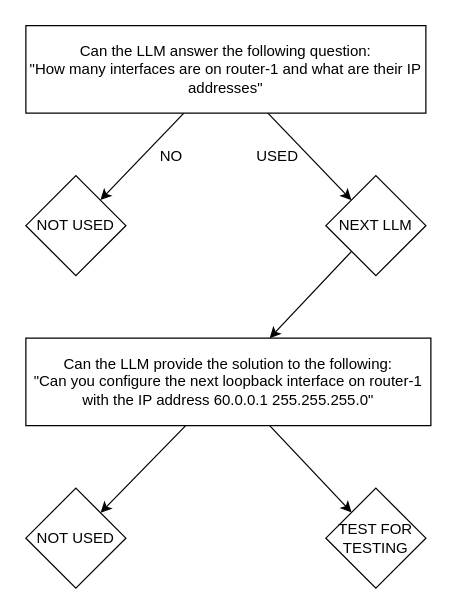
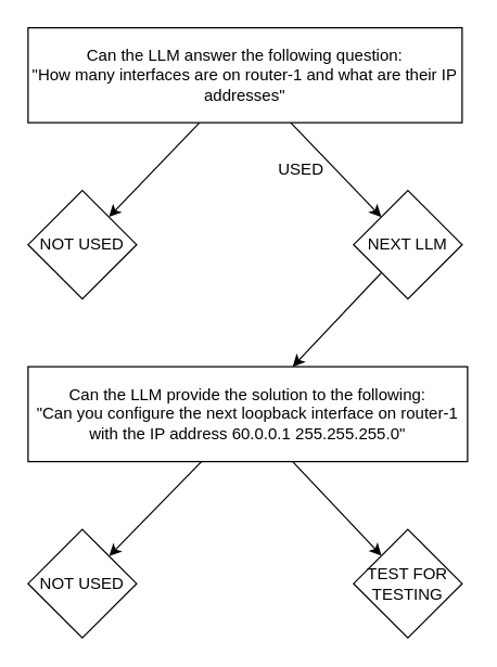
- <mxCell id="8" value="NO" style="text;html=1;align=center;verticalAlign=middle;resizable=0;points=[];autosize=1;strokeColor=none;fillColor=none;" vertex="1" parent="1"><mxGeometry x="116" y="110" width="40" height="30" as="geometry" /></mxCell>
